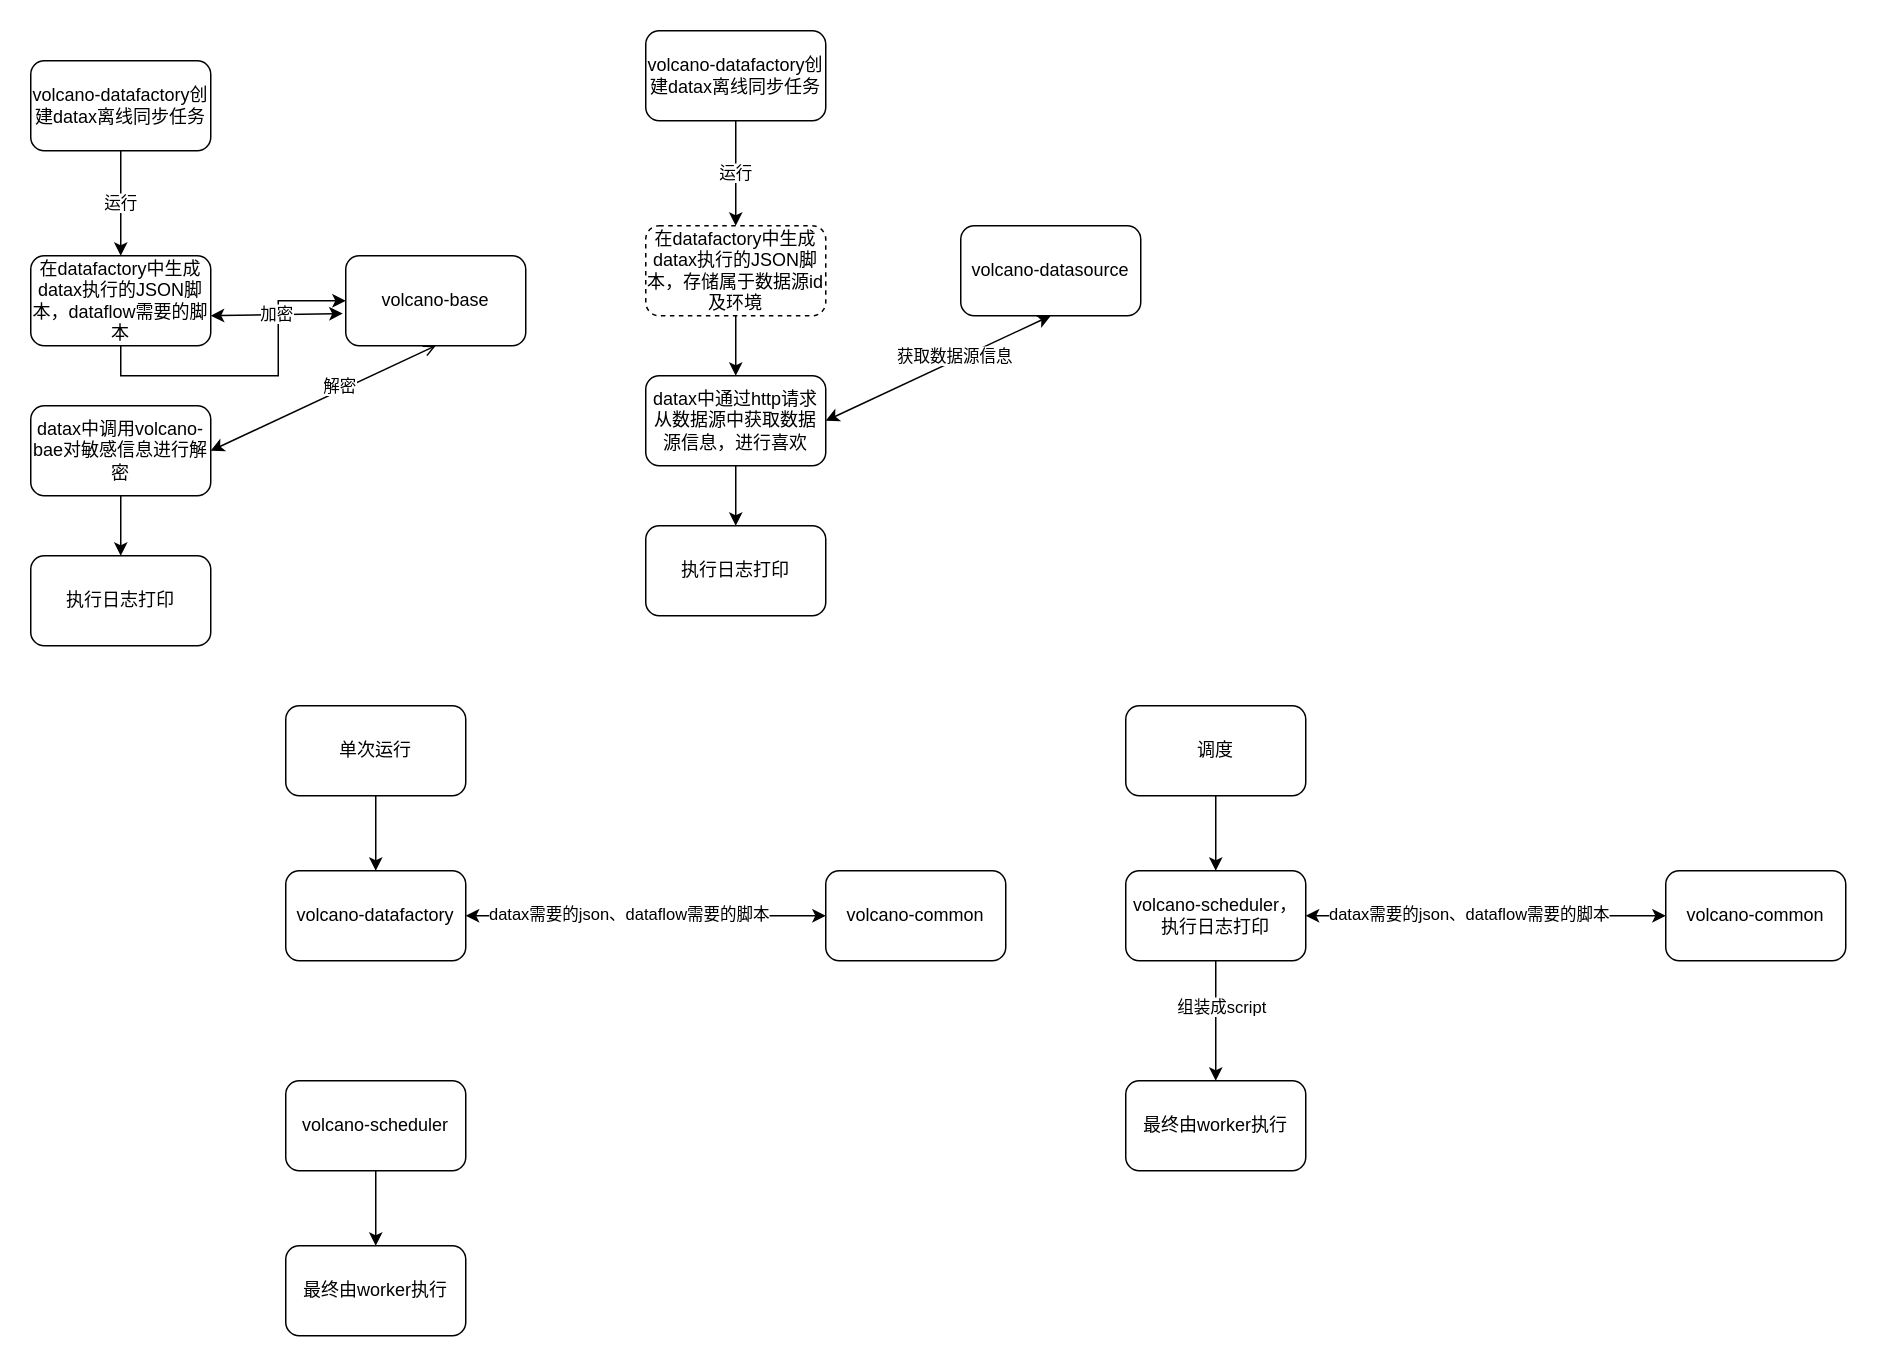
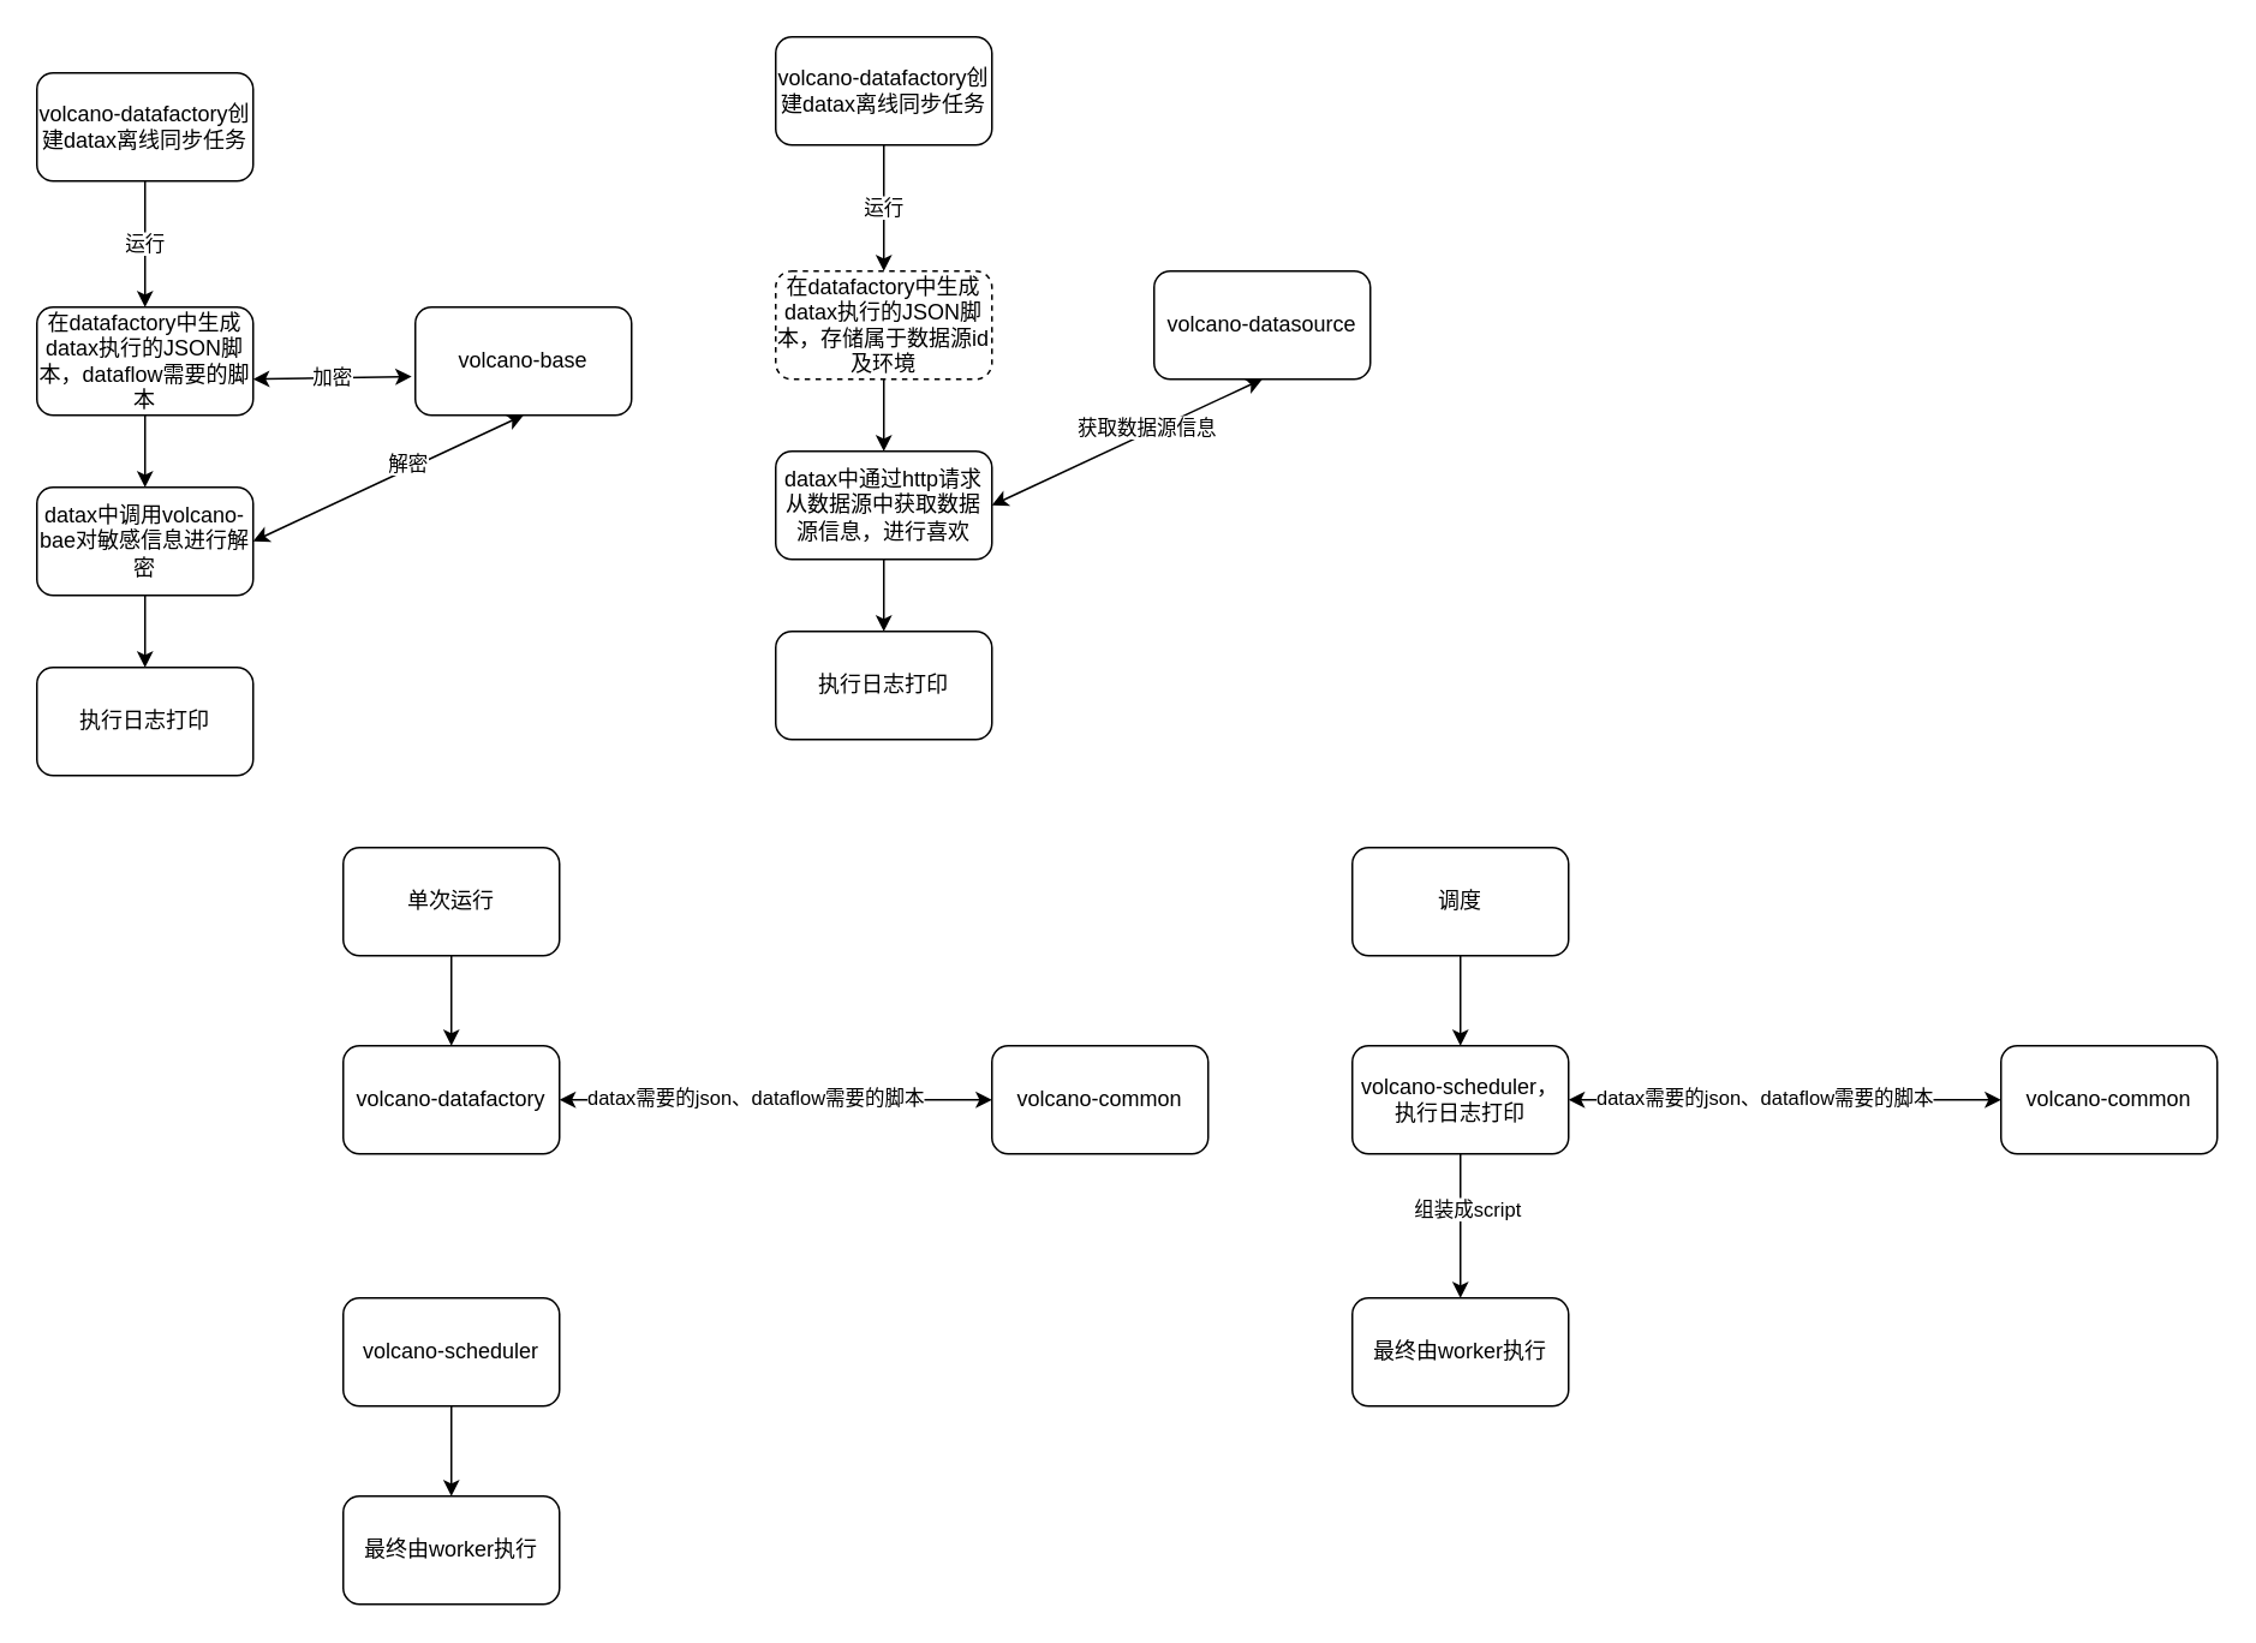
- <mxCell id="10" value="" style="endArrow=open;startArrow=classic;html=1;rounded=0;exitX=1;exitY=0.5;exitDx=0;exitDy=0;entryX=0.5;entryY=1;entryDx=0;entryDy=0;" parent="1" source="7" target="8" edge="1"><mxGeometry width="50" height="50" relative="1" as="geometry"><mxPoint x="360" y="280" as="sourcePoint" /><mxPoint x="410" y="230" as="targetPoint" /></mxGeometry></mxCell>
+ <mxCell id="10" value="" style="endArrow=classic;startArrow=classic;html=1;rounded=0;exitX=1;exitY=0.5;exitDx=0;exitDy=0;entryX=0.5;entryY=1;entryDx=0;entryDy=0;" parent="1" source="7" target="8" edge="1"><mxGeometry width="50" height="50" relative="1" as="geometry"><mxPoint x="360" y="280" as="sourcePoint" /><mxPoint x="410" y="230" as="targetPoint" /></mxGeometry></mxCell>
- <mxCell id="4" style="edgeStyle=orthogonalEdgeStyle;rounded=0;orthogonalLoop=1;jettySize=auto;html=1;exitX=0.5;exitY=1;exitDx=0;exitDy=0;" parent="1" source="5" target="8" edge="1"><mxGeometry relative="1" as="geometry" /></mxCell>
+ <mxCell id="4" style="edgeStyle=orthogonalEdgeStyle;rounded=0;orthogonalLoop=1;jettySize=auto;html=1;exitX=0.5;exitY=1;exitDx=0;exitDy=0;" parent="1" source="5" target="7" edge="1"><mxGeometry relative="1" as="geometry" /></mxCell>
